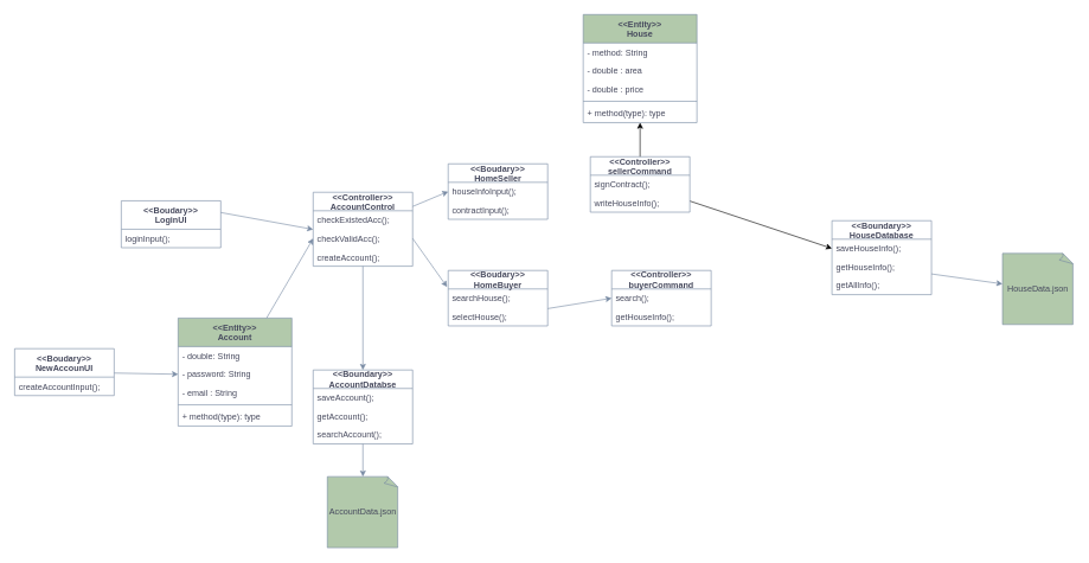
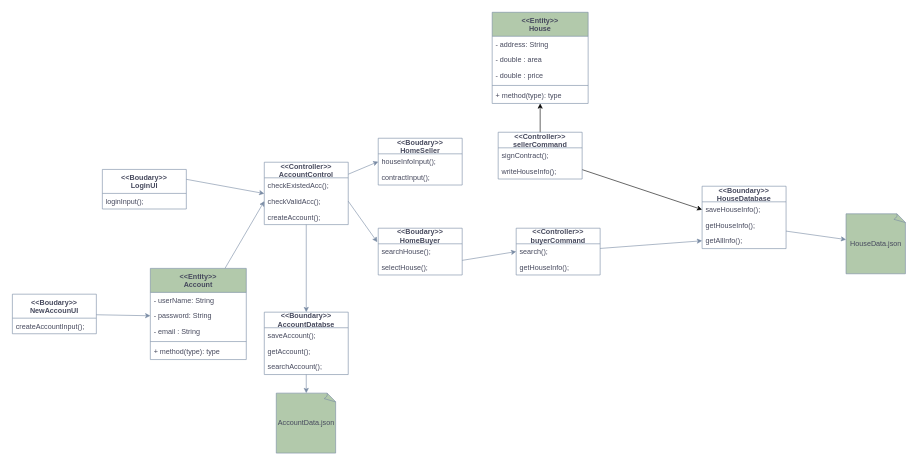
- <mxCell id="51" value="- method: String&#10;" style="text;strokeColor=none;fillColor=none;align=left;verticalAlign=top;spacingLeft=4;spacingRight=4;overflow=hidden;rotatable=0;points=[[0,0.5],[1,0.5]];portConstraint=eastwest;fontColor=#46495D;" parent="50" vertex="1"><mxGeometry y="40" width="160" height="26" as="geometry" /></mxCell>
+ <mxCell id="51" value="- address: String&#10;" style="text;strokeColor=none;fillColor=none;align=left;verticalAlign=top;spacingLeft=4;spacingRight=4;overflow=hidden;rotatable=0;points=[[0,0.5],[1,0.5]];portConstraint=eastwest;fontColor=#46495D;" parent="50" vertex="1"><mxGeometry y="40" width="160" height="26" as="geometry" /></mxCell>
+ <mxCell id="36" style="edgeStyle=none;rounded=0;orthogonalLoop=1;jettySize=auto;html=1;entryX=0;entryY=0.5;entryDx=0;entryDy=0;strokeColor=#788AA3;fontColor=#46495D;" parent="1" source="21" target="26" edge="1"><mxGeometry relative="1" as="geometry" /></mxCell>
- <mxCell id="45" value="- double: String" style="text;strokeColor=none;fillColor=none;align=left;verticalAlign=top;spacingLeft=4;spacingRight=4;overflow=hidden;rotatable=0;points=[[0,0.5],[1,0.5]];portConstraint=eastwest;fontColor=#46495D;" parent="44" vertex="1"><mxGeometry y="40" width="160" height="26" as="geometry" /></mxCell>
+ <mxCell id="45" value="- userName: String" style="text;strokeColor=none;fillColor=none;align=left;verticalAlign=top;spacingLeft=4;spacingRight=4;overflow=hidden;rotatable=0;points=[[0,0.5],[1,0.5]];portConstraint=eastwest;fontColor=#46495D;" parent="44" vertex="1"><mxGeometry y="40" width="160" height="26" as="geometry" /></mxCell>
- <mxCell id="37" value="AccountData.json" style="whiteSpace=wrap;html=1;shape=mxgraph.basic.document;fillColor=#B2C9AB;strokeColor=#788AA3;fontColor=#46495D;" parent="1" vertex="1"><mxGeometry x="460" y="670" width="100" height="100" as="geometry" /></mxCell>
+ <mxCell id="37" value="AccountData.json" style="whiteSpace=wrap;html=1;shape=mxgraph.basic.document;fillColor=#B2C9AB;strokeColor=#788AA3;fontColor=#46495D;" parent="1" vertex="1"><mxGeometry x="460" y="655" width="100" height="100" as="geometry" /></mxCell>
